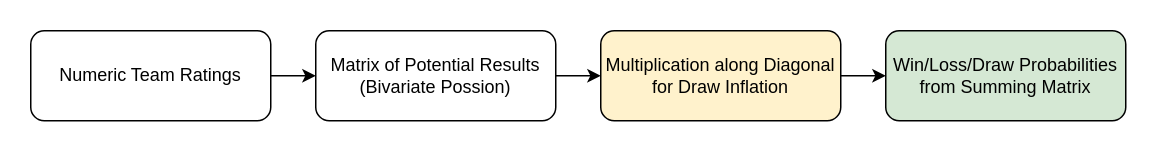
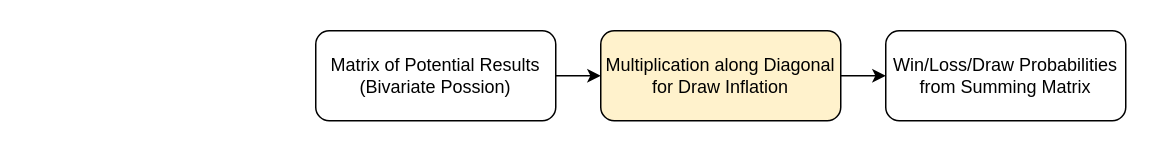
- <mxCell id="3" value="Numeric Team Ratings" style="rounded=1;whiteSpace=wrap;html=1;" vertex="1" parent="1"><mxGeometry x="20" y="20" width="160" height="60" as="geometry" /></mxCell>
- <mxCell id="2" style="edgeStyle=orthogonalEdgeStyle;rounded=0;orthogonalLoop=1;jettySize=auto;html=1;" edge="1" parent="1" source="3" target="5"><mxGeometry relative="1" as="geometry" /></mxCell>
- <mxCell id="8" value="Win/Loss/Draw Probabilities from Summing Matrix" style="rounded=1;whiteSpace=wrap;html=1;fillColor=#d5e8d4;" vertex="1" parent="1"><mxGeometry x="590" y="20" width="160" height="60" as="geometry" /></mxCell>
+ <mxCell id="8" value="Win/Loss/Draw Probabilities from Summing Matrix" style="rounded=1;whiteSpace=wrap;html=1;" vertex="1" parent="1"><mxGeometry x="590" y="20" width="160" height="60" as="geometry" /></mxCell>
